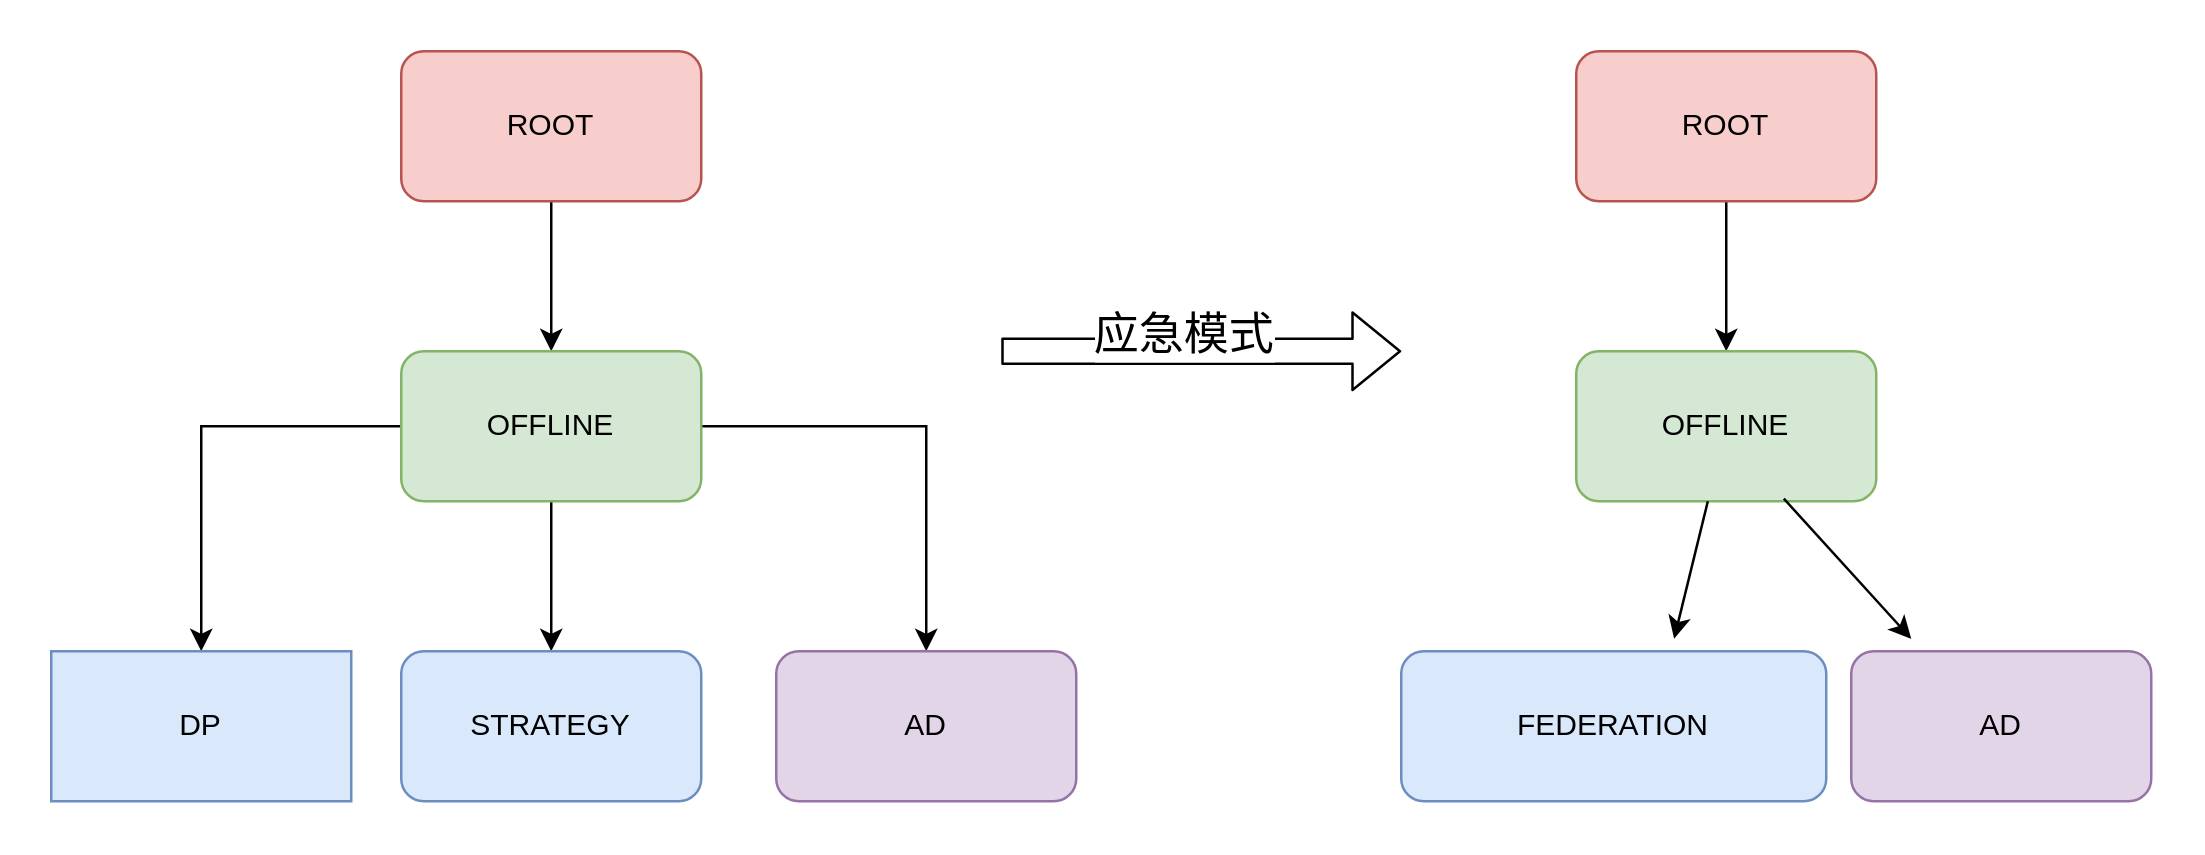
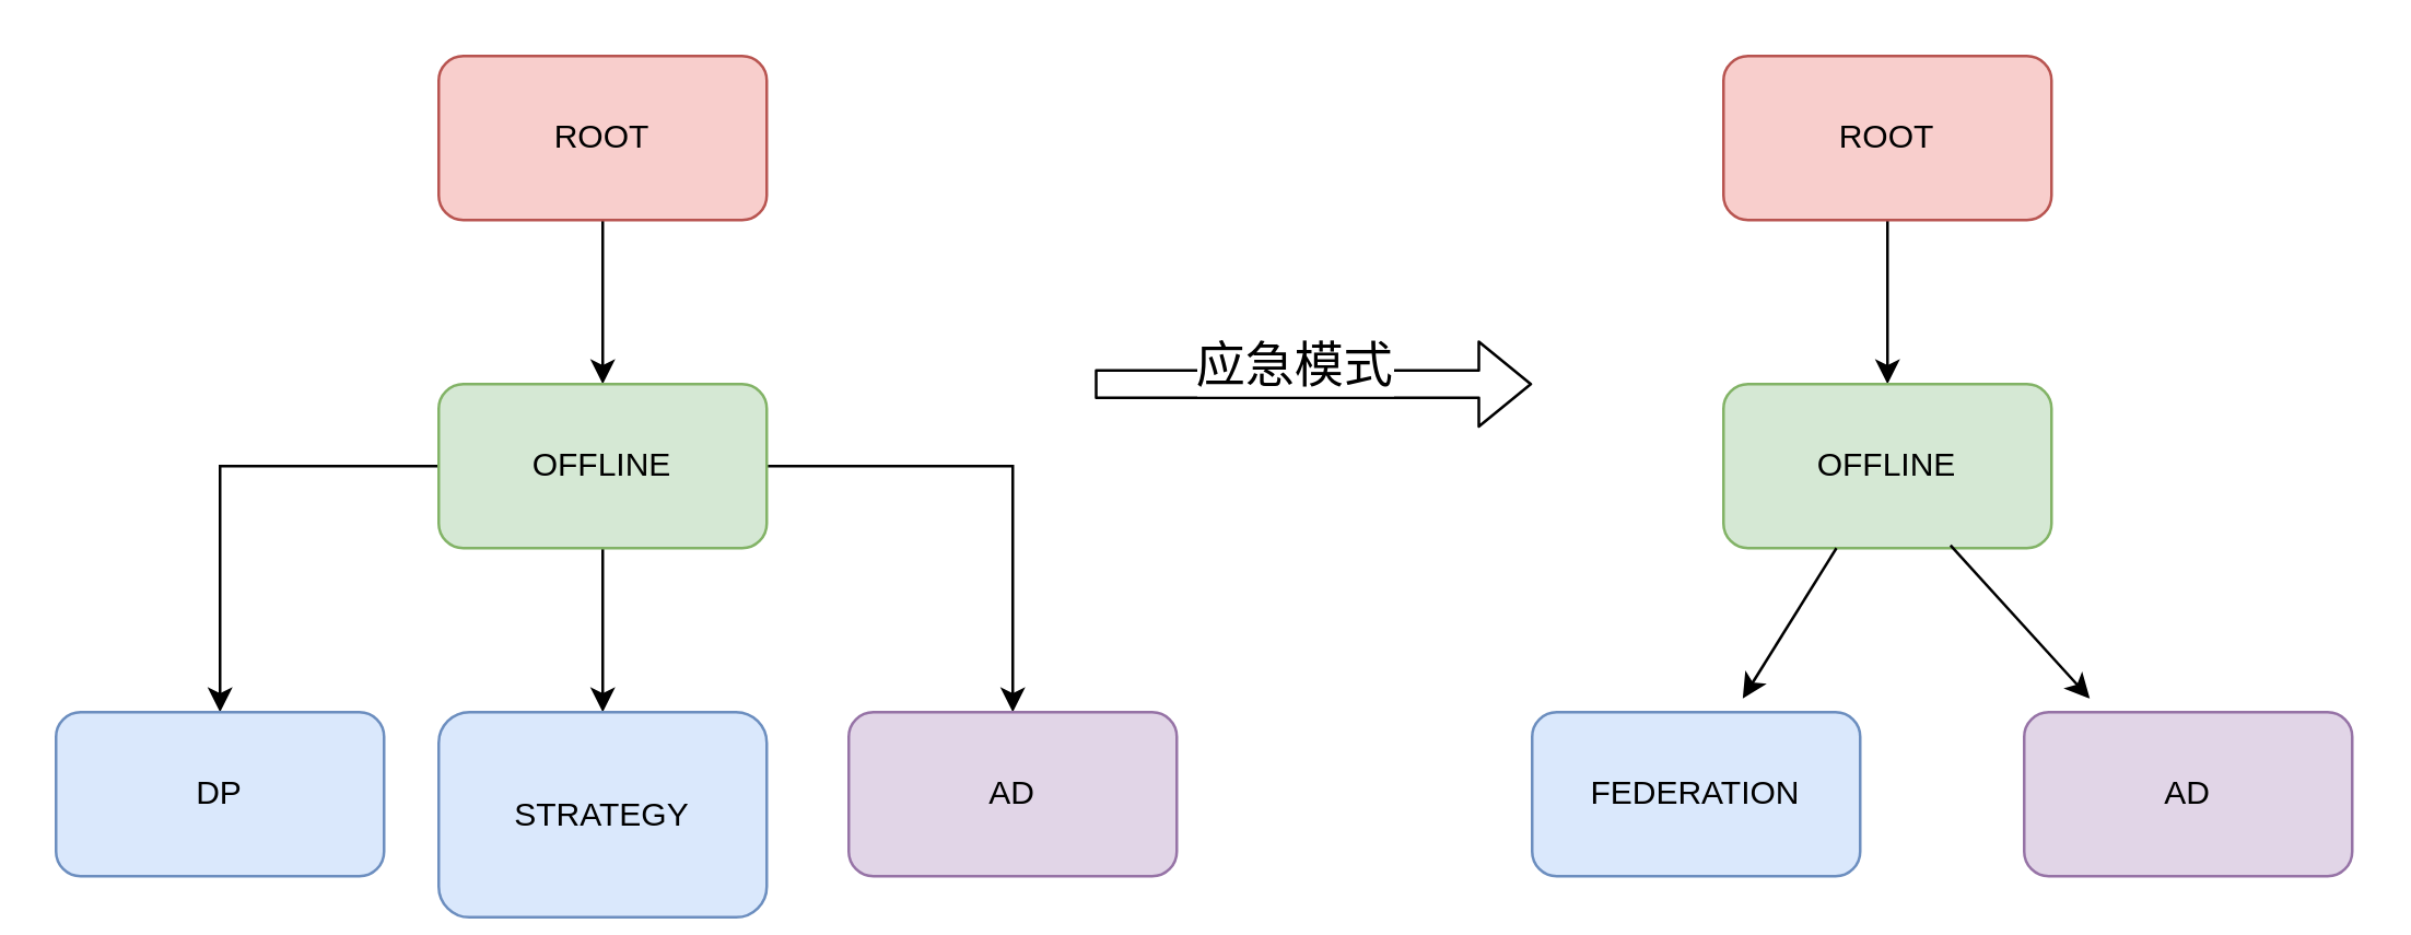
- <mxCell id="8" value="DP" style="whiteSpace=wrap;html=1;fillColor=#dae8fc;strokeColor=#6c8ebf;rounded=0;" vertex="1" parent="1"><mxGeometry x="20" y="260" width="120" height="60" as="geometry" /></mxCell>
+ <mxCell id="8" value="DP" style="rounded=1;whiteSpace=wrap;html=1;fillColor=#dae8fc;strokeColor=#6c8ebf;" vertex="1" parent="1"><mxGeometry x="20" y="260" width="120" height="60" as="geometry" /></mxCell>
- <mxCell id="10" value="STRATEGY" style="rounded=1;whiteSpace=wrap;html=1;fillColor=#dae8fc;strokeColor=#6c8ebf;" vertex="1" parent="1"><mxGeometry x="160" y="260" width="120" height="60" as="geometry" /></mxCell>
+ <mxCell id="10" value="STRATEGY" style="rounded=1;whiteSpace=wrap;html=1;fillColor=#dae8fc;strokeColor=#6c8ebf;" vertex="1" parent="1"><mxGeometry x="160" y="260" width="120" height="75" as="geometry" /></mxCell>
- <mxCell id="14" value="FEDERATION" style="rounded=1;whiteSpace=wrap;html=1;fillColor=#dae8fc;strokeColor=#6c8ebf;" vertex="1" parent="1"><mxGeometry x="560" y="260" width="170" height="60" as="geometry" /></mxCell>
+ <mxCell id="14" value="FEDERATION" style="rounded=1;whiteSpace=wrap;html=1;fillColor=#dae8fc;strokeColor=#6c8ebf;" vertex="1" parent="1"><mxGeometry x="560" y="260" width="120" height="60" as="geometry" /></mxCell>
